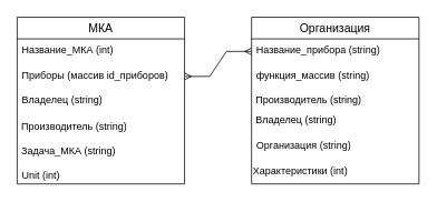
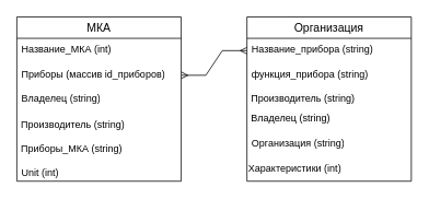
- <mxCell id="11" value="функция_массив (string)" style="text;strokeColor=none;fillColor=none;spacingLeft=4;spacingRight=4;overflow=hidden;rotatable=0;points=[[0,0.5],[1,0.5]];portConstraint=eastwest;fontSize=12;whiteSpace=wrap;html=1;" parent="9" vertex="1"><mxGeometry y="56" width="200" height="30" as="geometry" /></mxCell>
+ <mxCell id="11" value="функция_прибора (string)" style="text;strokeColor=none;fillColor=none;spacingLeft=4;spacingRight=4;overflow=hidden;rotatable=0;points=[[0,0.5],[1,0.5]];portConstraint=eastwest;fontSize=12;whiteSpace=wrap;html=1;" parent="9" vertex="1"><mxGeometry y="56" width="200" height="30" as="geometry" /></mxCell>
- <mxCell id="7" value="&amp;nbsp;Задача_МКА (string)" style="text;html=1;strokeColor=none;fillColor=none;align=left;verticalAlign=middle;whiteSpace=wrap;rounded=0;" vertex="1" parent="2"><mxGeometry y="146" width="200" height="30" as="geometry" /></mxCell>
+ <mxCell id="7" value="&amp;nbsp;Приборы_МКА (string)" style="text;html=1;strokeColor=none;fillColor=none;align=left;verticalAlign=middle;whiteSpace=wrap;rounded=0;" vertex="1" parent="2"><mxGeometry y="146" width="200" height="30" as="geometry" /></mxCell>
